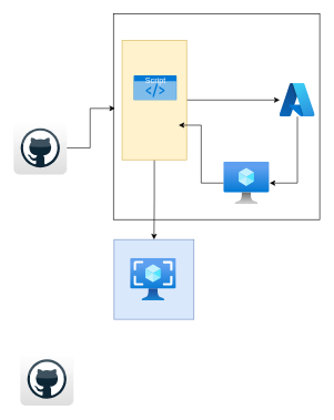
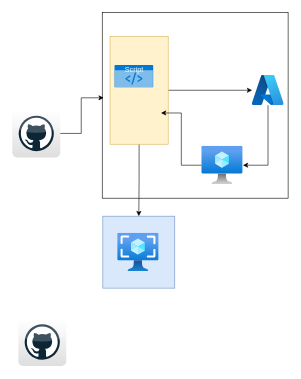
- <mxCell id="16" value="Script" style="html=1;whiteSpace=wrap;strokeColor=none;fillColor=#0079D6;labelPosition=center;verticalLabelPosition=middle;verticalAlign=top;align=center;fontSize=12;outlineConnect=0;spacingTop=-6;fontColor=#FFFFFF;sketch=0;shape=mxgraph.sitemap.script;" vertex="1" parent="1"><mxGeometry x="200.5" y="113" width="64.5" height="37" as="geometry" /></mxCell>
+ <mxCell id="16" value="Script" style="html=1;whiteSpace=wrap;strokeColor=none;fillColor=#0079D6;labelPosition=center;verticalLabelPosition=middle;verticalAlign=top;align=center;fontSize=12;outlineConnect=0;spacingTop=-6;fontColor=#FFFFFF;sketch=0;shape=mxgraph.sitemap.script;" vertex="1" parent="1"><mxGeometry x="190.5" y="108" width="64.5" height="37" as="geometry" /></mxCell>
